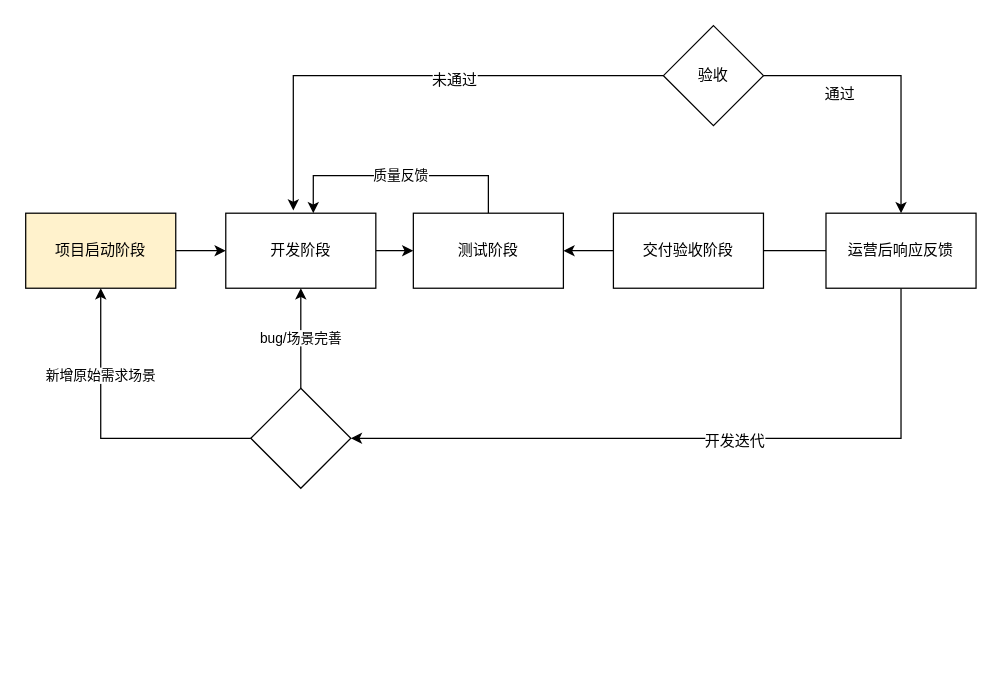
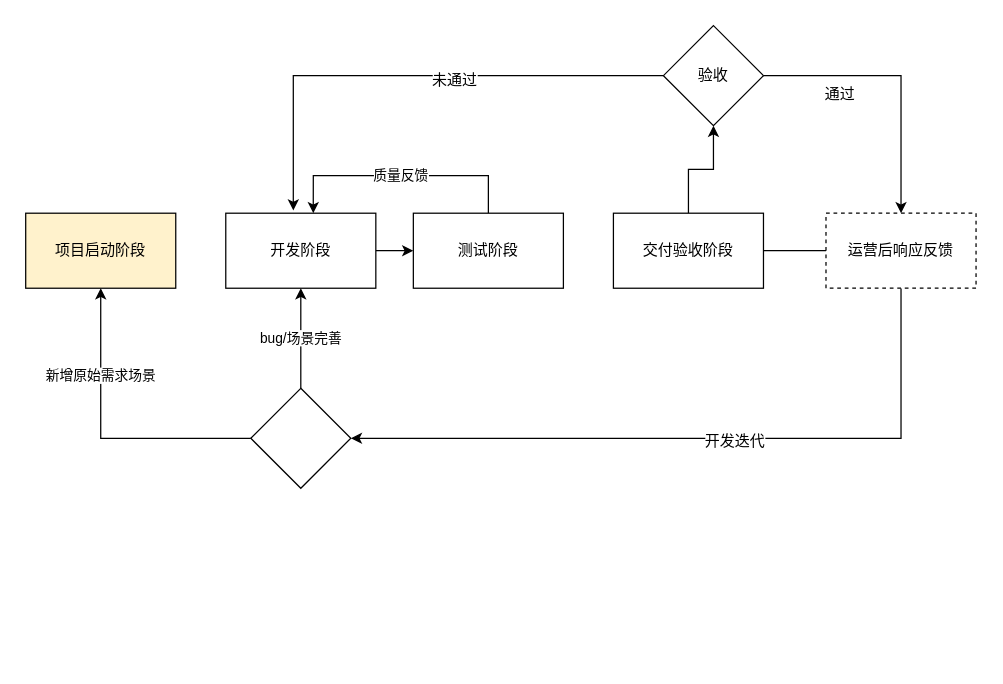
- <mxCell id="4" style="edgeStyle=orthogonalEdgeStyle;rounded=0;orthogonalLoop=1;jettySize=auto;html=1;entryX=0;entryY=0.5;entryDx=0;entryDy=0;" edge="1" parent="1" source="5" target="7"><mxGeometry relative="1" as="geometry" /></mxCell>
- <mxCell id="11" style="edgeStyle=orthogonalEdgeStyle;rounded=0;orthogonalLoop=1;jettySize=auto;html=1;" edge="1" parent="1" source="12" target="9"><mxGeometry relative="1" as="geometry"><mxPoint x="550" y="100" as="targetPoint" /></mxGeometry></mxCell>
+ <mxCell id="11" style="edgeStyle=orthogonalEdgeStyle;rounded=0;orthogonalLoop=1;jettySize=auto;html=1;entryX=0.5;entryY=1;entryDx=0;entryDy=0;" edge="1" parent="1" source="12" target="23"><mxGeometry relative="1" as="geometry"><mxPoint x="550" y="100" as="targetPoint" /></mxGeometry></mxCell>
- <mxCell id="15" value="运营后响应反馈" style="rounded=0;whiteSpace=wrap;html=1;" vertex="1" parent="1"><mxGeometry x="660" y="170" width="120" height="60" as="geometry" /></mxCell>
+ <mxCell id="15" value="运营后响应反馈" style="rounded=0;whiteSpace=wrap;html=1;dashed=1;" vertex="1" parent="1"><mxGeometry x="660" y="170" width="120" height="60" as="geometry" /></mxCell>
